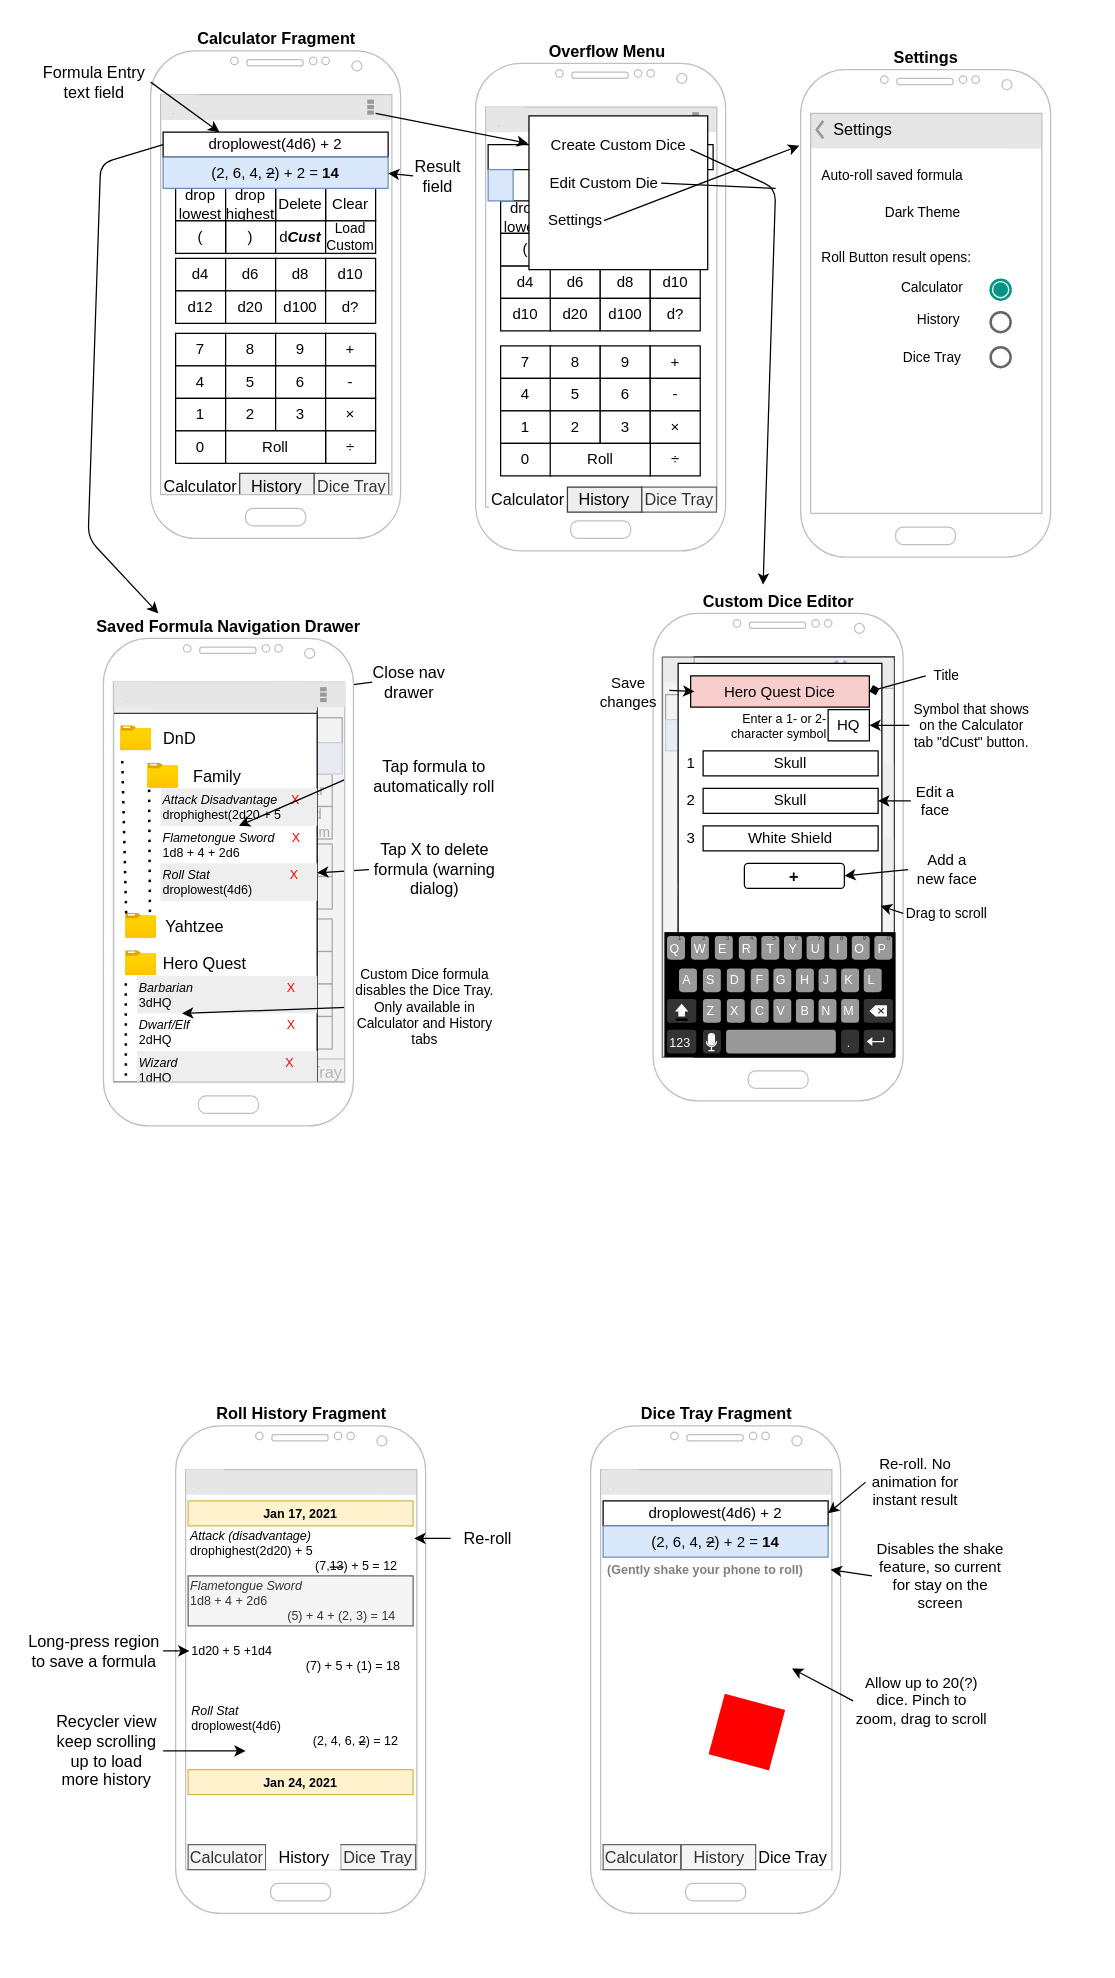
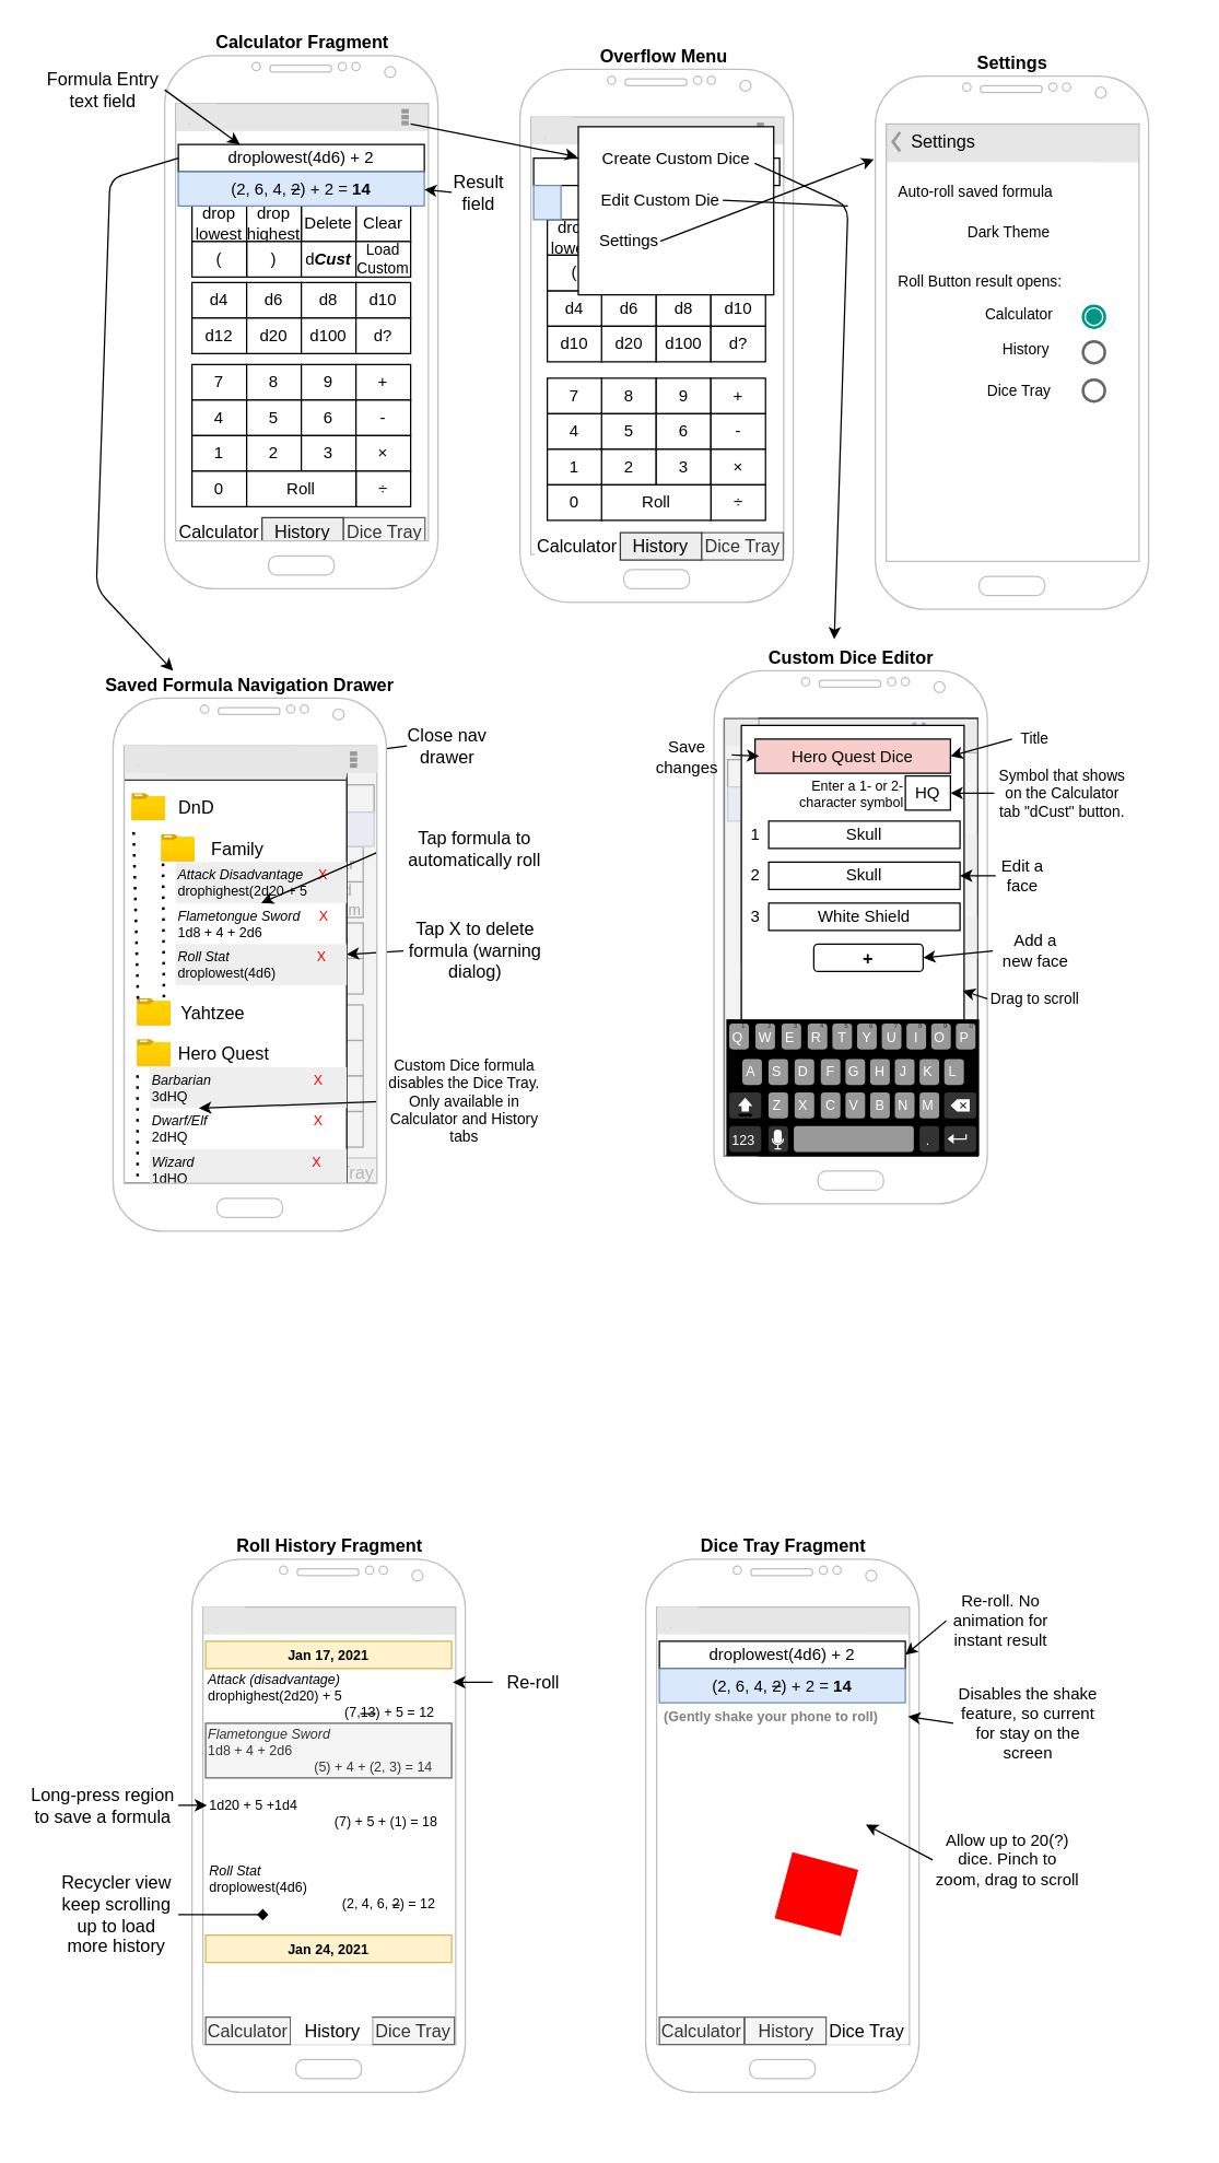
- <mxCell id="140" value="" style="endArrow=diamond;html=1;fontSize=11;fontColor=#000000;entryX=1;entryY=0.5;entryDx=0;entryDy=0;exitX=0;exitY=0.5;exitDx=0;exitDy=0;" parent="56" source="73" target="124" edge="1"><mxGeometry x="490" y="470" width="50" height="50" as="geometry"><mxPoint x="410" y="320" as="sourcePoint" /><mxPoint x="460" y="270" as="targetPoint" /></mxGeometry></mxCell>
+ <mxCell id="140" value="" style="endArrow=classic;html=1;fontSize=11;fontColor=#000000;entryX=1;entryY=0.5;entryDx=0;entryDy=0;exitX=0;exitY=0.5;exitDx=0;exitDy=0;" parent="56" source="73" target="124" edge="1"><mxGeometry x="490" y="470" width="50" height="50" as="geometry"><mxPoint x="410" y="320" as="sourcePoint" /><mxPoint x="460" y="270" as="targetPoint" /></mxGeometry></mxCell>
- <mxCell id="339" value="" style="endArrow=classic;html=1;fontSize=13;entryX=0.25;entryY=1;entryDx=0;entryDy=0;exitX=1;exitY=0.5;exitDx=0;exitDy=0;" parent="311" source="313" target="331" edge="1"><mxGeometry width="50" height="50" as="geometry"><mxPoint x="-50" y="270" as="sourcePoint" /><mxPoint y="220" as="targetPoint" /></mxGeometry></mxCell>
+ <mxCell id="339" value="" style="endArrow=diamond;html=1;fontSize=13;entryX=0.25;entryY=1;entryDx=0;entryDy=0;exitX=1;exitY=0.5;exitDx=0;exitDy=0;" parent="311" source="313" target="331" edge="1"><mxGeometry width="50" height="50" as="geometry"><mxPoint x="-50" y="270" as="sourcePoint" /><mxPoint y="220" as="targetPoint" /></mxGeometry></mxCell>
